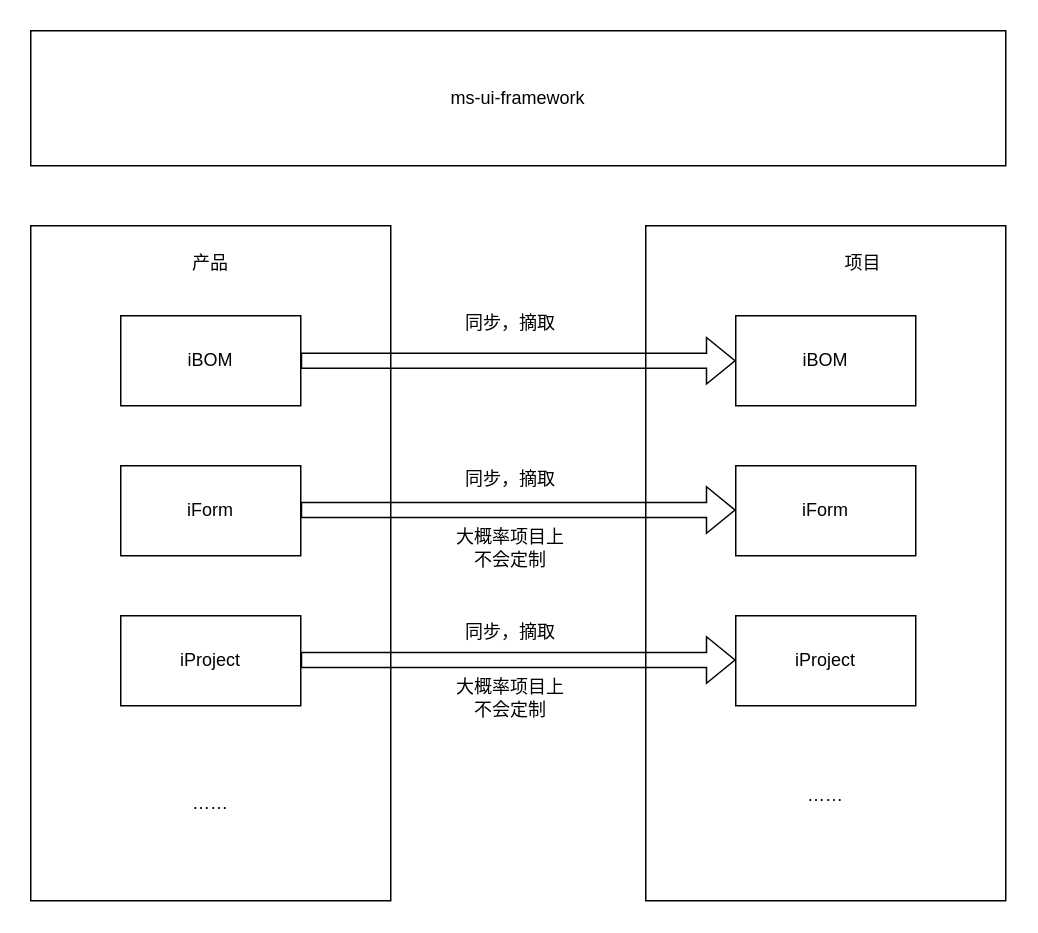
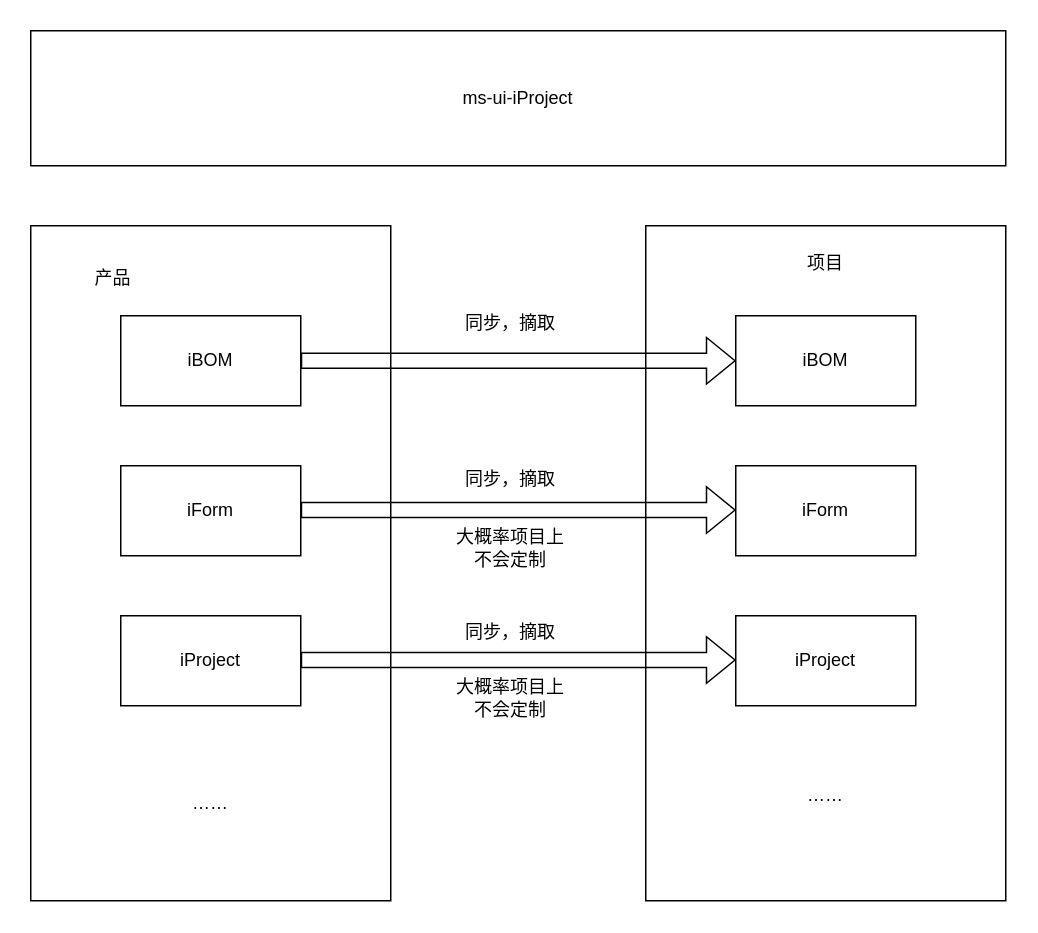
- <mxCell id="12" value="ms-ui-framework" style="rounded=0;whiteSpace=wrap;html=1;" vertex="1" parent="1"><mxGeometry x="20" y="20" width="650" height="90" as="geometry" /></mxCell>
+ <mxCell id="12" value="ms-ui-iProject" style="rounded=0;whiteSpace=wrap;html=1;" vertex="1" parent="1"><mxGeometry x="20" y="20" width="650" height="90" as="geometry" /></mxCell>
- <mxCell id="6" value="产品" style="text;html=1;strokeColor=none;fillColor=none;align=center;verticalAlign=middle;whiteSpace=wrap;rounded=0;" vertex="1" parent="1"><mxGeometry x="110" y="160" width="60" height="30" as="geometry" /></mxCell>
+ <mxCell id="6" value="产品" style="text;html=1;strokeColor=none;fillColor=none;align=center;verticalAlign=middle;whiteSpace=wrap;rounded=0;" vertex="1" parent="1"><mxGeometry x="45" y="170" width="60" height="30" as="geometry" /></mxCell>
- <mxCell id="11" value="项目" style="text;html=1;strokeColor=none;fillColor=none;align=center;verticalAlign=middle;whiteSpace=wrap;rounded=0;" vertex="1" parent="1"><mxGeometry x="545" y="160" width="60" height="30" as="geometry" /></mxCell>
+ <mxCell id="11" value="项目" style="text;html=1;strokeColor=none;fillColor=none;align=center;verticalAlign=middle;whiteSpace=wrap;rounded=0;" vertex="1" parent="1"><mxGeometry x="520" y="160" width="60" height="30" as="geometry" /></mxCell>
